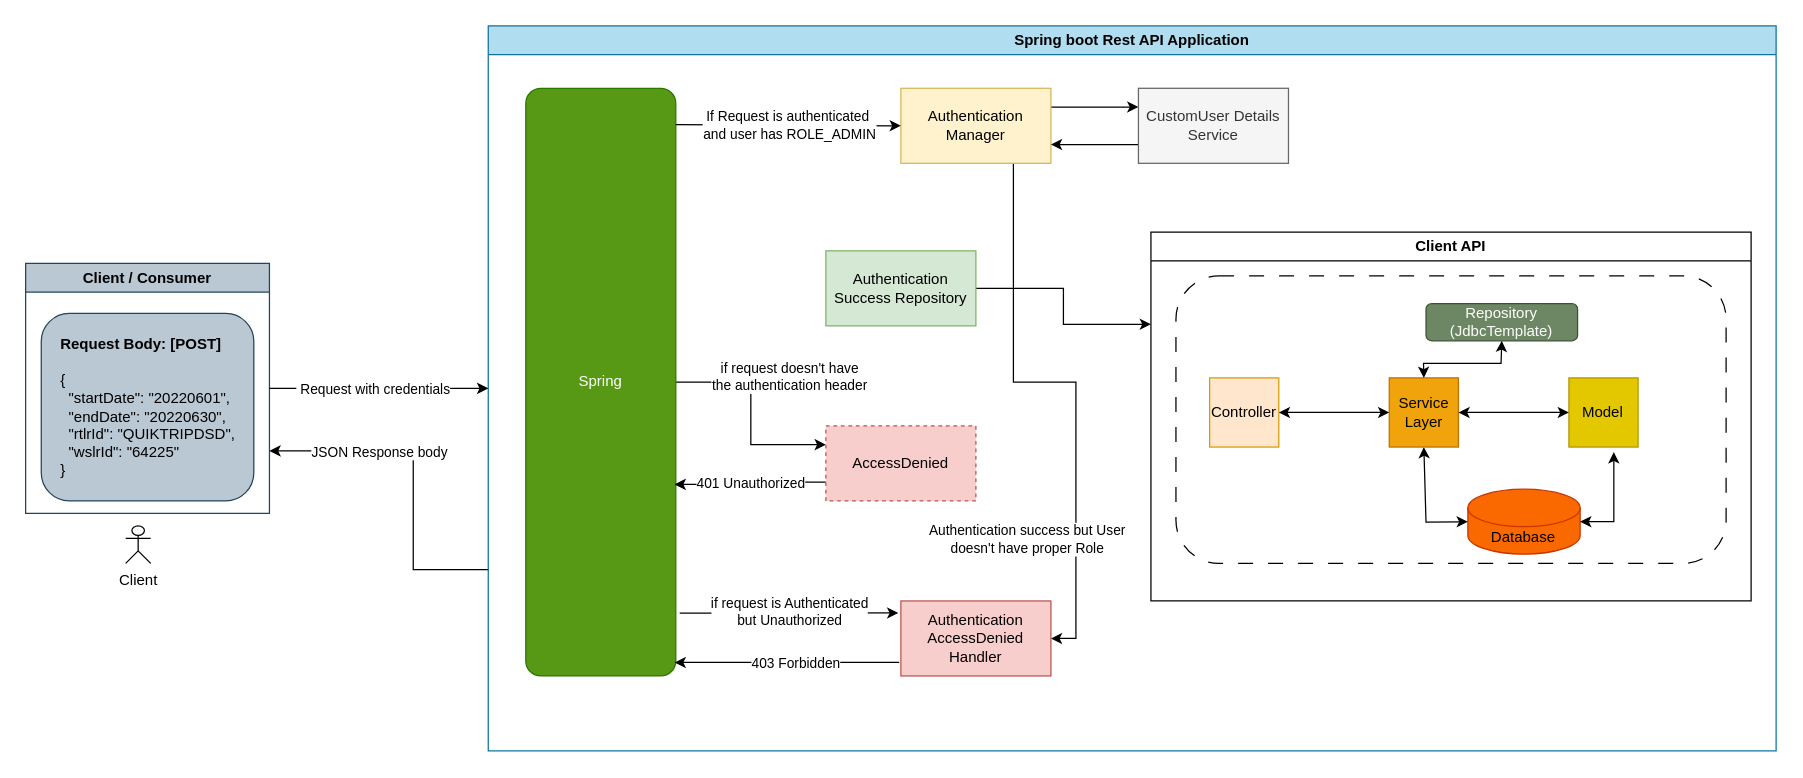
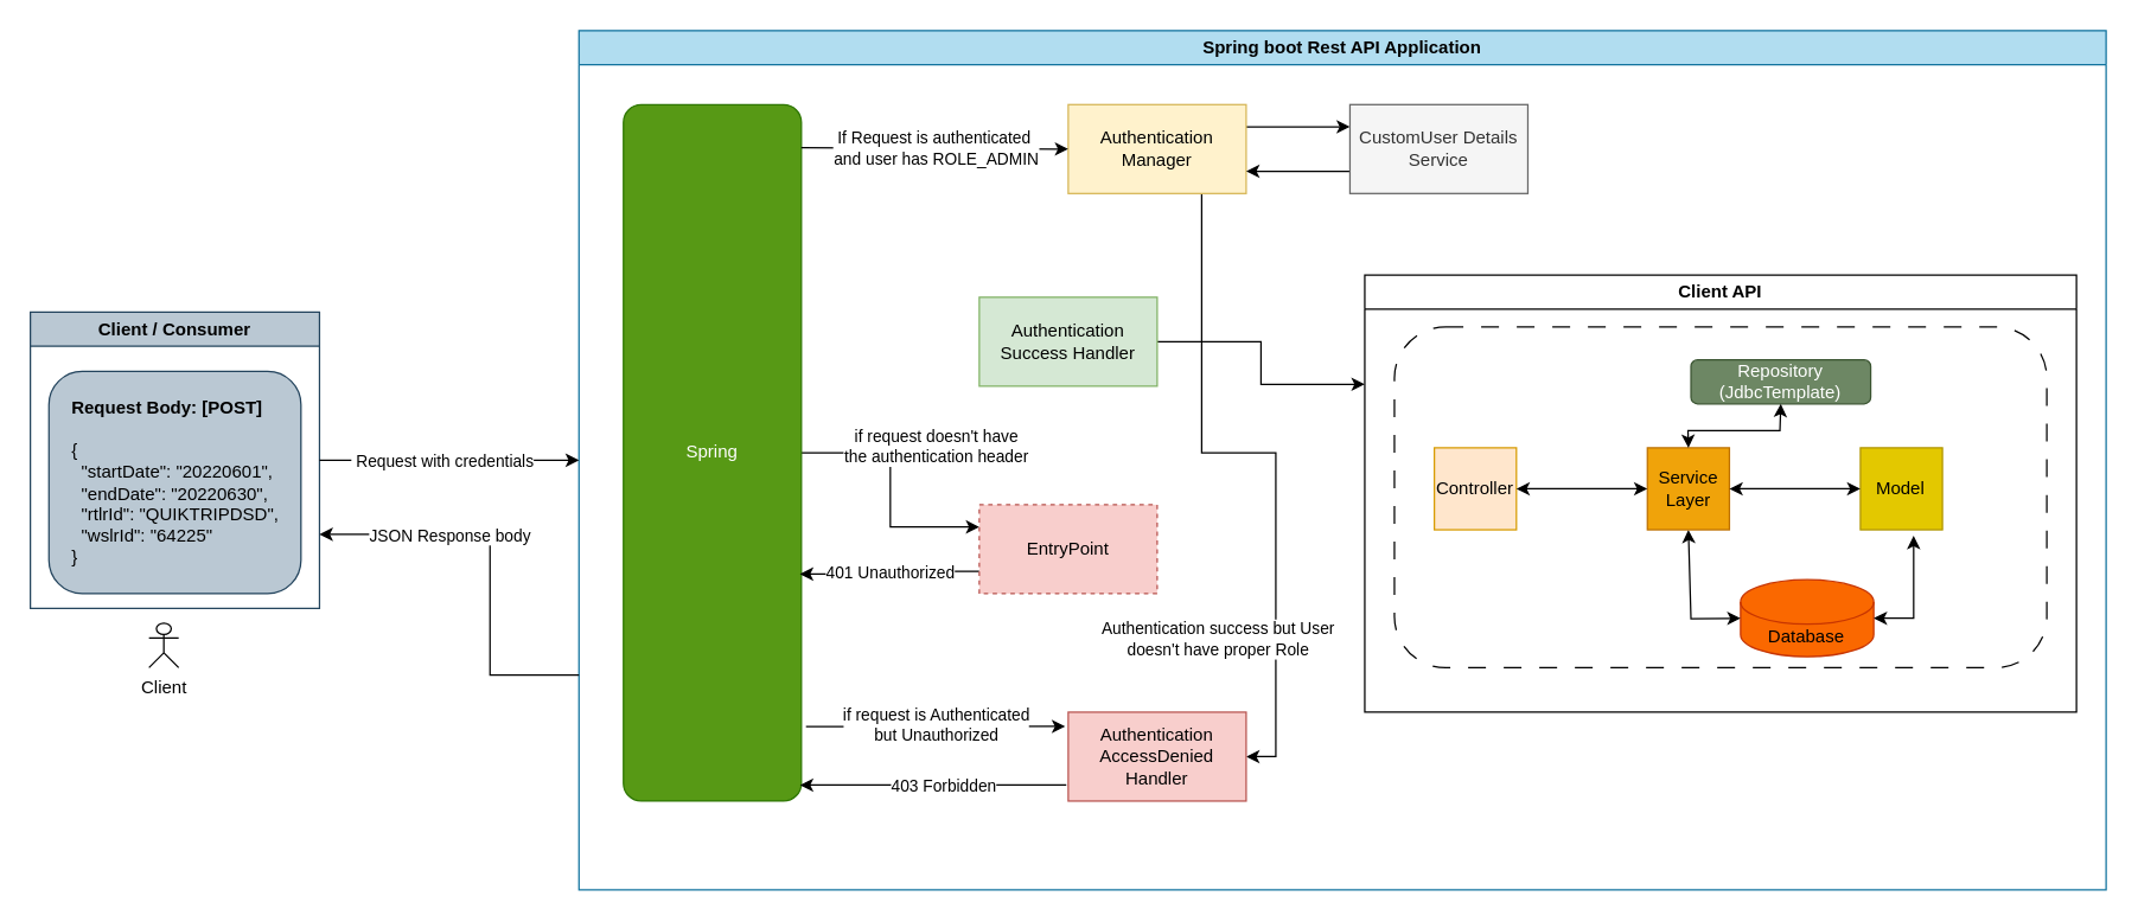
- <mxCell id="33" value="Authentication Success Repository" style="rounded=1;whiteSpace=wrap;html=1;arcSize=0;fillColor=#d5e8d4;strokeColor=#82b366;" parent="3" vertex="1"><mxGeometry x="270" y="180" width="120" height="60" as="geometry" /></mxCell>
+ <mxCell id="33" value="Authentication Success Handler" style="rounded=1;whiteSpace=wrap;html=1;arcSize=0;fillColor=#d5e8d4;strokeColor=#82b366;" parent="3" vertex="1"><mxGeometry x="270" y="180" width="120" height="60" as="geometry" /></mxCell>
- <mxCell id="38" value="AccessDenied" style="rounded=0;whiteSpace=wrap;html=1;dashed=1;fillColor=#f8cecc;strokeColor=#b85450;" parent="3" vertex="1"><mxGeometry x="270" y="320" width="120" height="60" as="geometry" /></mxCell>
+ <mxCell id="38" value="EntryPoint" style="rounded=0;whiteSpace=wrap;html=1;dashed=1;fillColor=#f8cecc;strokeColor=#b85450;" parent="3" vertex="1"><mxGeometry x="270" y="320" width="120" height="60" as="geometry" /></mxCell>
